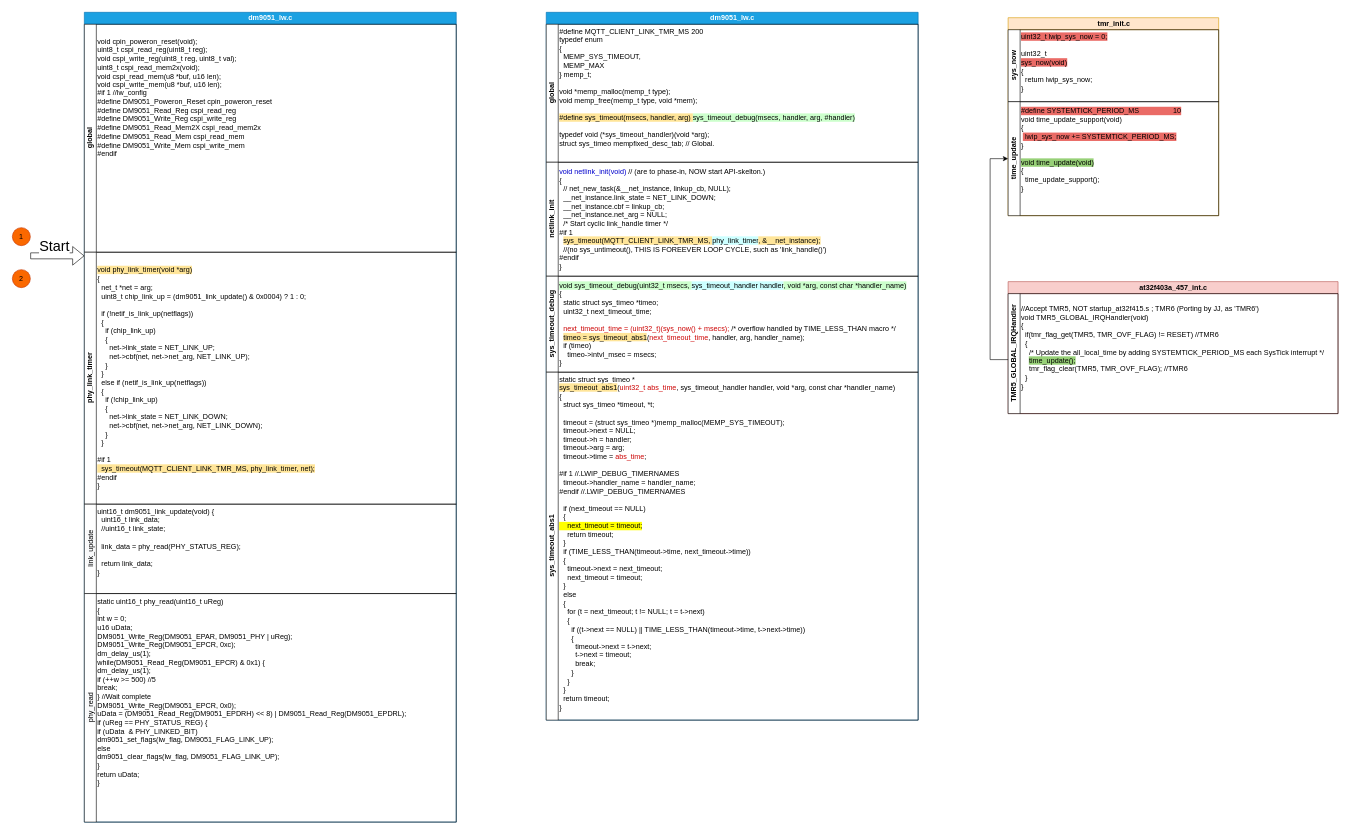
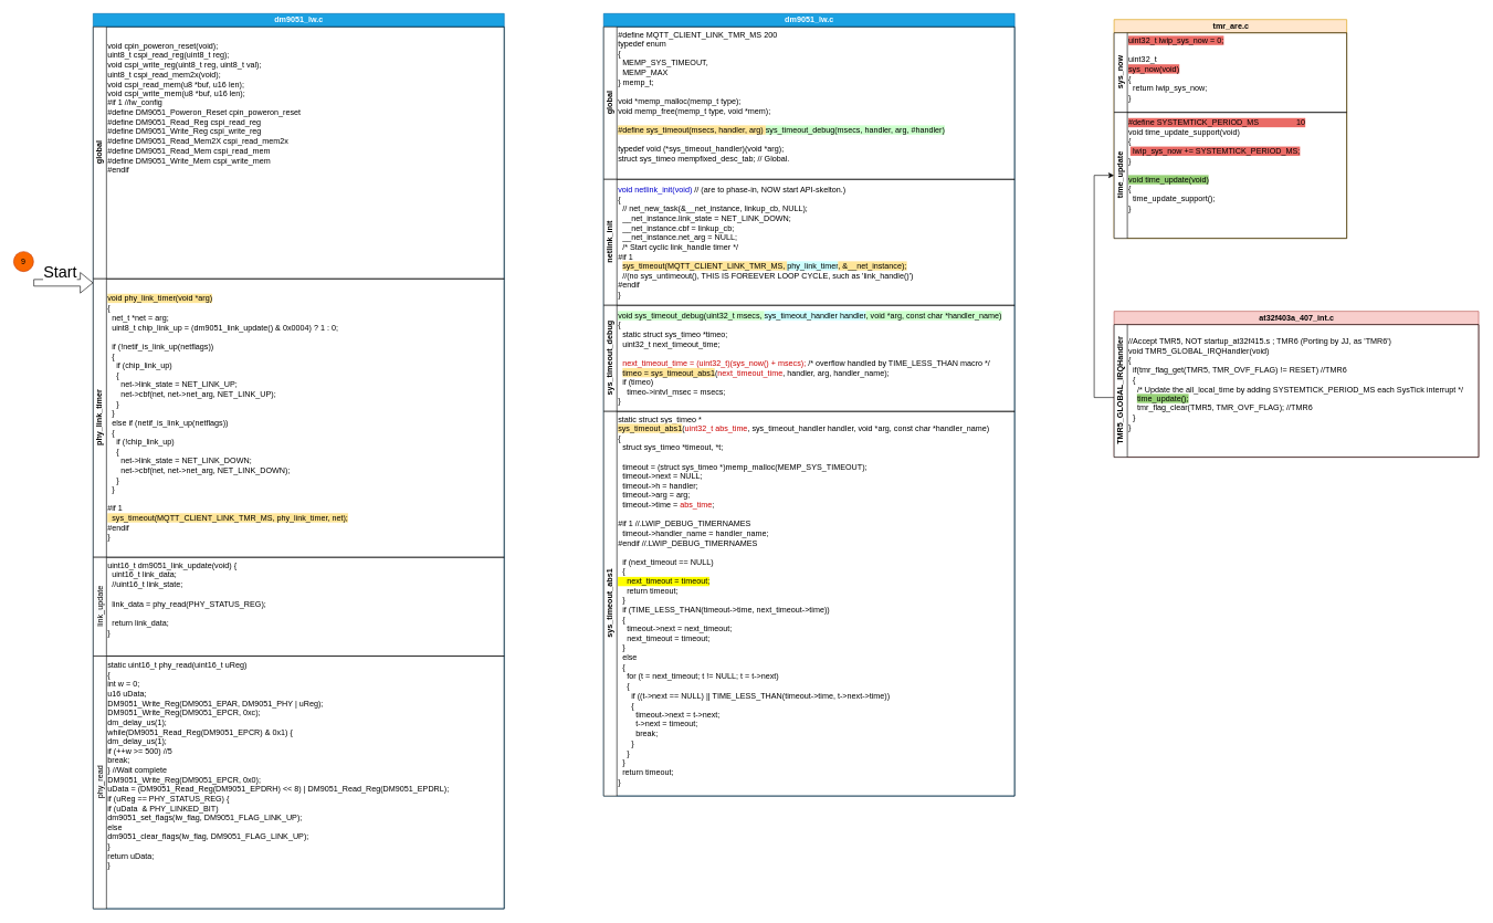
- <mxCell id="11" value="tmr_init.c" style="swimlane;childLayout=stackLayout;resizeParent=1;resizeParentMax=0;horizontal=1;startSize=20;horizontalStack=0;html=1;fillColor=#ffe6cc;strokeColor=#d79b00;" parent="1" vertex="1"><mxGeometry x="1680" y="29" width="351" height="330" as="geometry"><mxRectangle x="60" y="110" width="70" height="30" as="alternateBounds" /></mxGeometry></mxCell>
+ <mxCell id="11" value="tmr_are.c" style="swimlane;childLayout=stackLayout;resizeParent=1;resizeParentMax=0;horizontal=1;startSize=20;horizontalStack=0;html=1;fillColor=#ffe6cc;strokeColor=#d79b00;" parent="1" vertex="1"><mxGeometry x="1680" y="29" width="351" height="330" as="geometry"><mxRectangle x="60" y="110" width="70" height="30" as="alternateBounds" /></mxGeometry></mxCell>
- <mxCell id="31" value="1" style="ellipse;whiteSpace=wrap;html=1;aspect=fixed;fillColor=#fa6800;strokeColor=#C73500;fontColor=#000000;" parent="1" vertex="1"><mxGeometry x="20" y="379" width="30" height="30" as="geometry" /></mxCell>
+ <mxCell id="31" value="9" style="ellipse;whiteSpace=wrap;html=1;aspect=fixed;fillColor=#fa6800;strokeColor=#C73500;fontColor=#000000;" parent="1" vertex="1"><mxGeometry x="20" y="379" width="30" height="30" as="geometry" /></mxCell>
- <mxCell id="32" value="2" style="ellipse;whiteSpace=wrap;html=1;aspect=fixed;fillColor=#fa6800;strokeColor=#C73500;fontColor=#000000;" parent="1" vertex="1"><mxGeometry x="20" y="449" width="30" height="30" as="geometry" /></mxCell>
- <mxCell id="27" value="at32f403a_457_int.c" style="swimlane;childLayout=stackLayout;resizeParent=1;resizeParentMax=0;horizontal=1;startSize=20;horizontalStack=0;html=1;fillColor=#f8cecc;strokeColor=#b85450;" parent="1" vertex="1"><mxGeometry x="1680" y="469" width="550" height="220" as="geometry"><mxRectangle x="60" y="110" width="70" height="30" as="alternateBounds" /></mxGeometry></mxCell>
+ <mxCell id="27" value="at32f403a_407_int.c" style="swimlane;childLayout=stackLayout;resizeParent=1;resizeParentMax=0;horizontal=1;startSize=20;horizontalStack=0;html=1;fillColor=#f8cecc;strokeColor=#b85450;" parent="1" vertex="1"><mxGeometry x="1680" y="469" width="550" height="220" as="geometry"><mxRectangle x="60" y="110" width="70" height="30" as="alternateBounds" /></mxGeometry></mxCell>
